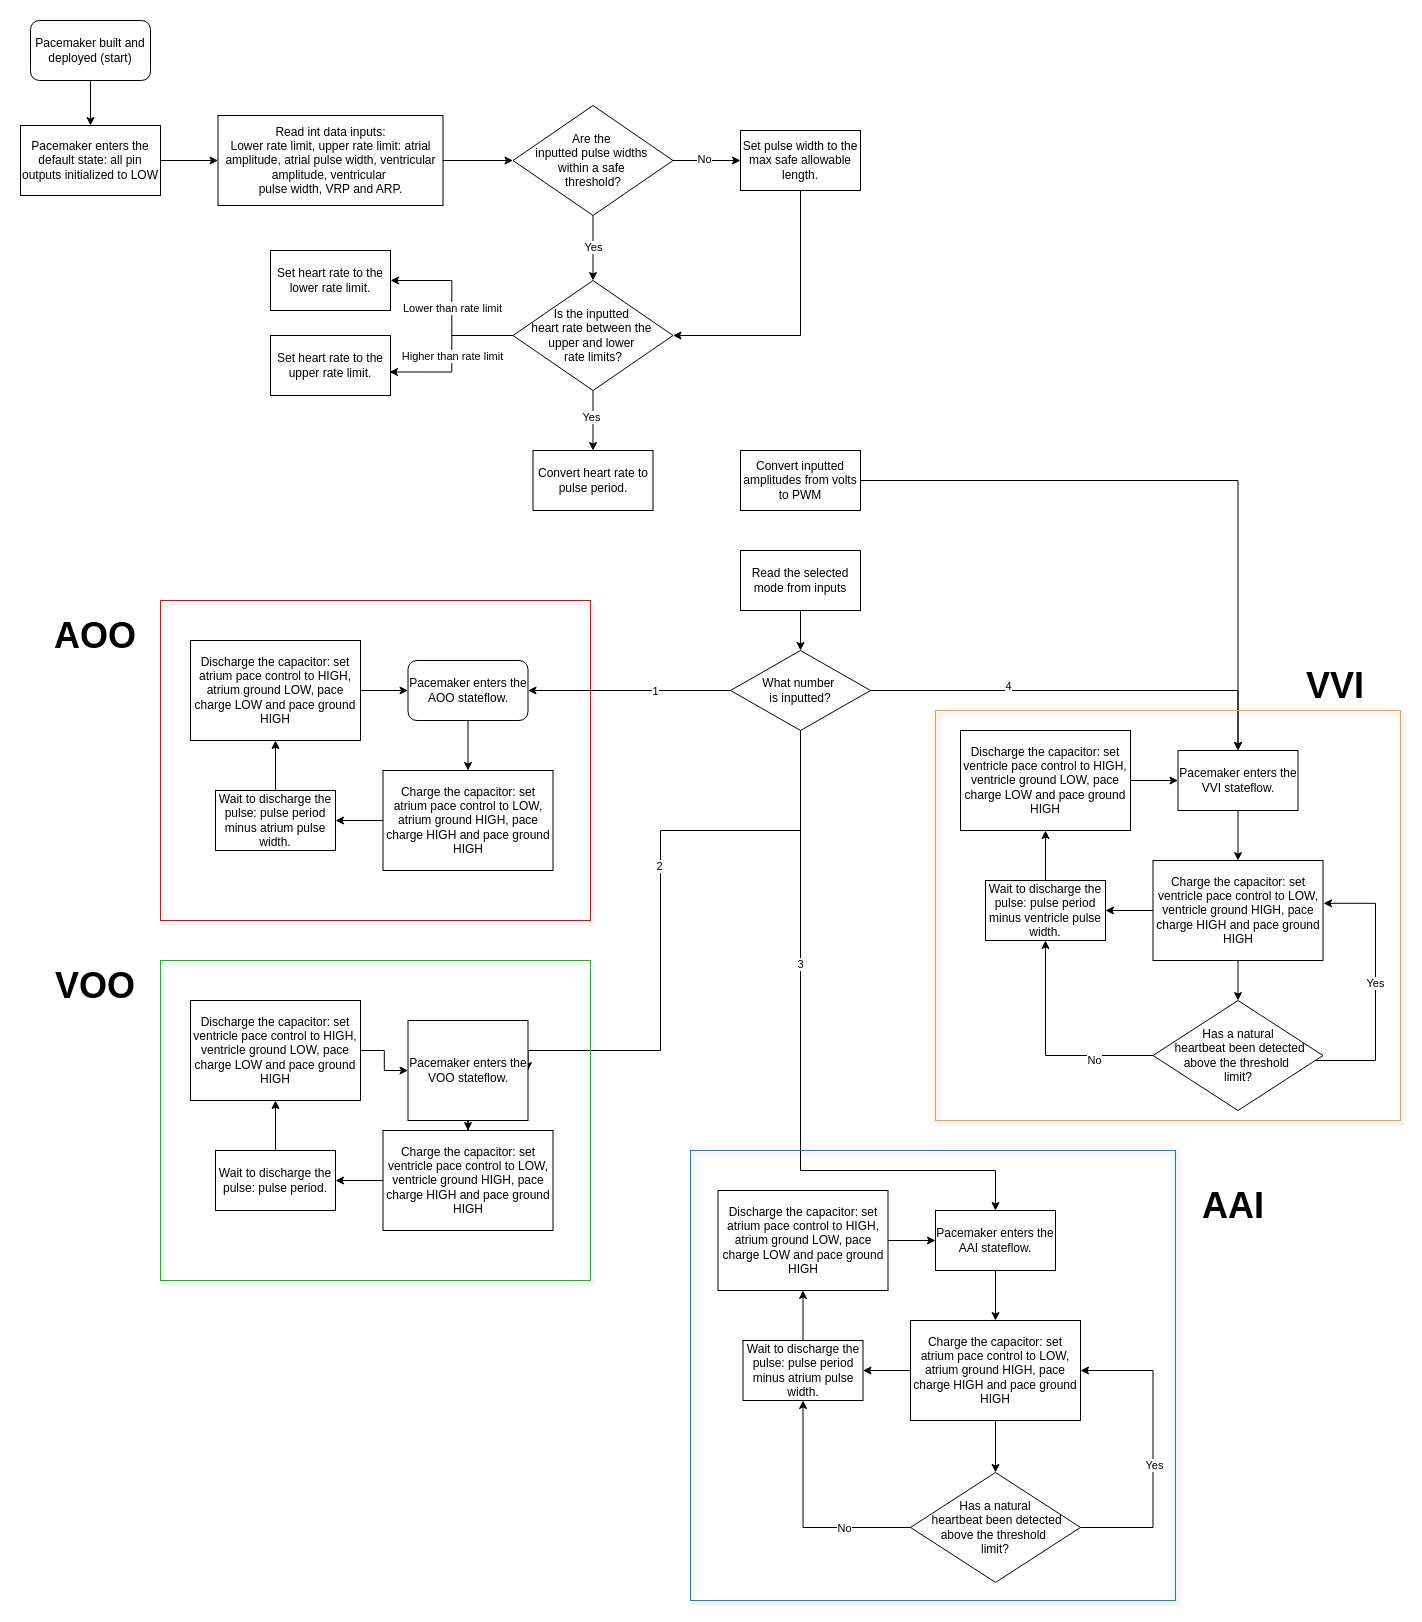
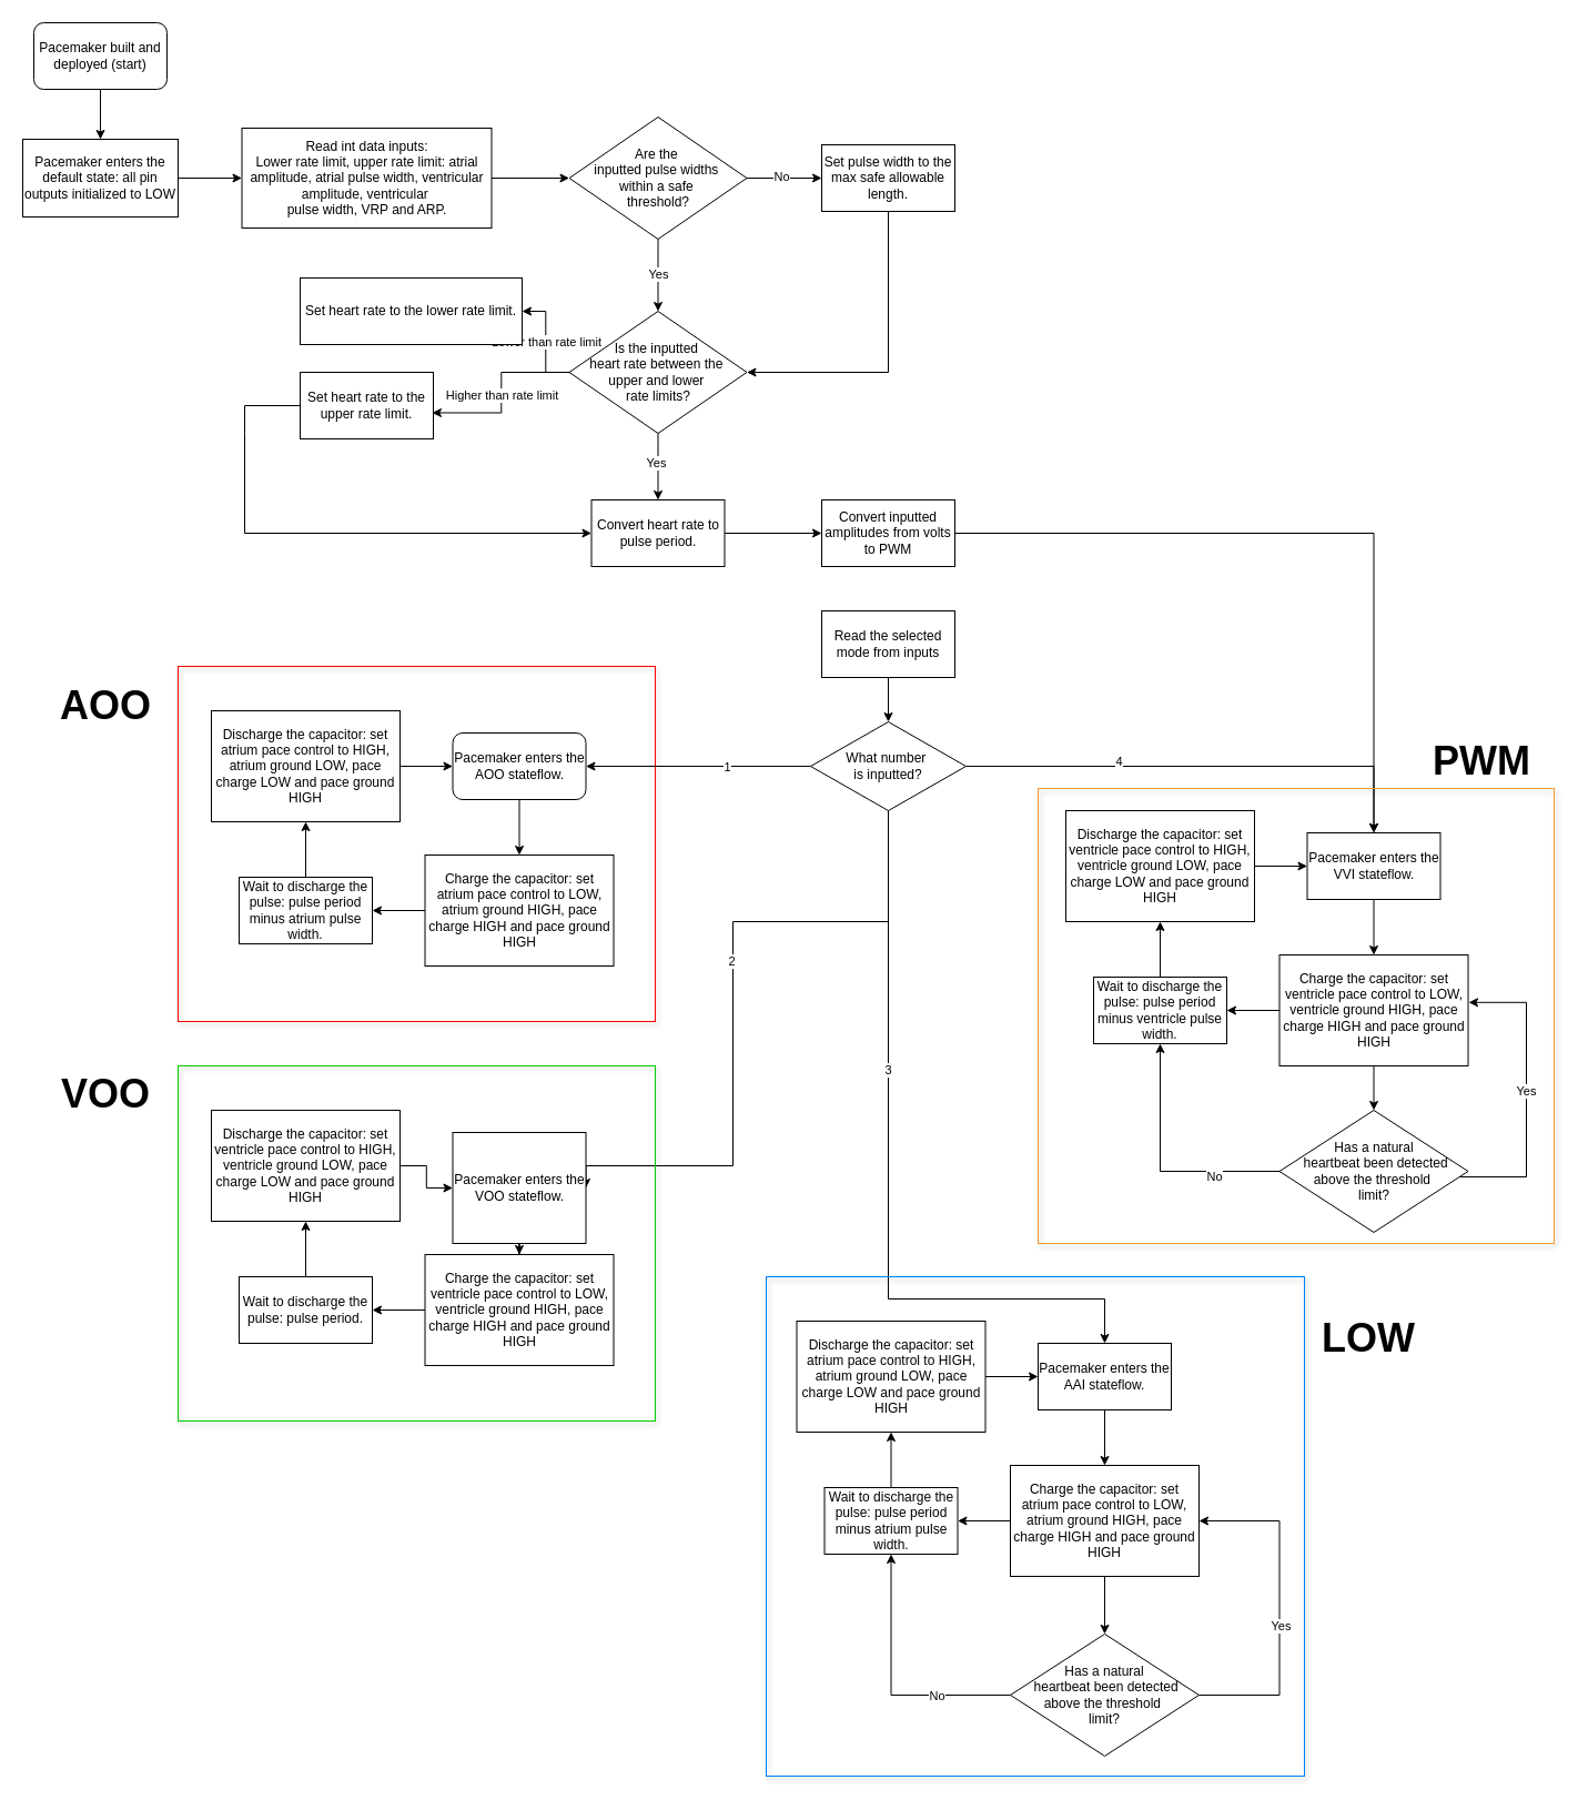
- <mxCell id="30" value="Set heart rate to the lower rate limit." style="rounded=0;whiteSpace=wrap;html=1;" vertex="1" parent="1"><mxGeometry x="270" y="250" width="120" height="60" as="geometry" /></mxCell>
+ <mxCell id="30" value="Set heart rate to the lower rate limit." style="rounded=0;whiteSpace=wrap;html=1;" vertex="1" parent="1"><mxGeometry x="270" y="250" width="200" height="60" as="geometry" /></mxCell>
+ <mxCell id="31" style="edgeStyle=orthogonalEdgeStyle;rounded=0;orthogonalLoop=1;jettySize=auto;html=1;exitX=0;exitY=0.5;exitDx=0;exitDy=0;entryX=0;entryY=0.5;entryDx=0;entryDy=0;" edge="1" parent="1" source="32" target="42"><mxGeometry relative="1" as="geometry"><mxPoint x="530" y="480" as="targetPoint" /><Array as="points"><mxPoint x="220" y="390" /><mxPoint x="220" y="480" /><mxPoint x="320" y="480" /></Array></mxGeometry></mxCell>
+ <mxCell id="41" value="" style="edgeStyle=orthogonalEdgeStyle;rounded=0;orthogonalLoop=1;jettySize=auto;html=1;" edge="1" parent="1" source="42" target="17"><mxGeometry relative="1" as="geometry" /></mxCell>
- <mxCell id="90" value="&lt;b&gt;&lt;font style=&quot;font-size: 36px;&quot;&gt;VVI&lt;/font&gt;&lt;/b&gt;" style="text;html=1;align=center;verticalAlign=middle;whiteSpace=wrap;rounded=0;" vertex="1" parent="1"><mxGeometry x="1270" y="650" width="130" height="70" as="geometry" /></mxCell>
+ <mxCell id="90" value="&lt;b&gt;&lt;font style=&quot;font-size: 36px;&quot;&gt;PWM&lt;/font&gt;&lt;/b&gt;" style="text;html=1;align=center;verticalAlign=middle;whiteSpace=wrap;rounded=0;" vertex="1" parent="1"><mxGeometry x="1270" y="650" width="130" height="70" as="geometry" /></mxCell>
- <mxCell id="91" value="&lt;b&gt;&lt;font style=&quot;font-size: 36px;&quot;&gt;AAI&lt;/font&gt;&lt;/b&gt;" style="text;html=1;align=center;verticalAlign=middle;whiteSpace=wrap;rounded=0;" vertex="1" parent="1"><mxGeometry x="1167.5" y="1170" width="130" height="70" as="geometry" /></mxCell>
+ <mxCell id="91" value="&lt;b&gt;&lt;font style=&quot;font-size: 36px;&quot;&gt;LOW&lt;/font&gt;&lt;/b&gt;" style="text;html=1;align=center;verticalAlign=middle;whiteSpace=wrap;rounded=0;" vertex="1" parent="1"><mxGeometry x="1167.5" y="1170" width="130" height="70" as="geometry" /></mxCell>
